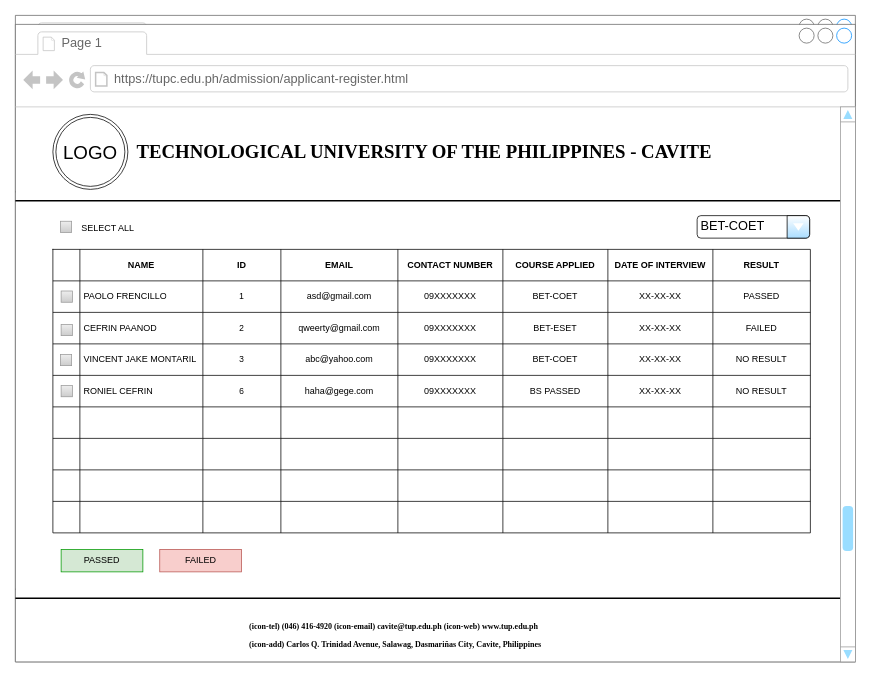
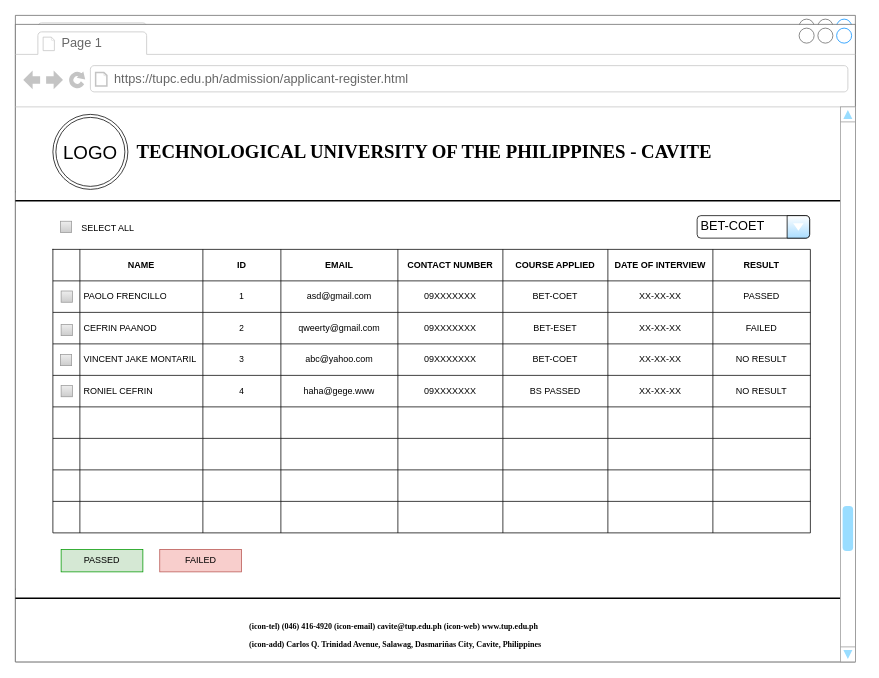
- <mxCell id="152" value="6" style="shape=partialRectangle;html=1;whiteSpace=wrap;connectable=0;fillColor=none;top=0;left=0;bottom=0;right=0;overflow=hidden;pointerEvents=1;" parent="149" vertex="1"><mxGeometry x="200" width="104" height="42" as="geometry"><mxRectangle width="104" height="42" as="alternateBounds" /></mxGeometry></mxCell>
+ <mxCell id="152" value="4" style="shape=partialRectangle;html=1;whiteSpace=wrap;connectable=0;fillColor=none;top=0;left=0;bottom=0;right=0;overflow=hidden;pointerEvents=1;" parent="149" vertex="1"><mxGeometry x="200" width="104" height="42" as="geometry"><mxRectangle width="104" height="42" as="alternateBounds" /></mxGeometry></mxCell>
- <mxCell id="153" value="haha@gege.com" style="shape=partialRectangle;html=1;whiteSpace=wrap;connectable=0;fillColor=none;top=0;left=0;bottom=0;right=0;overflow=hidden;pointerEvents=1;" parent="149" vertex="1"><mxGeometry x="304" width="156" height="42" as="geometry"><mxRectangle width="156" height="42" as="alternateBounds" /></mxGeometry></mxCell>
+ <mxCell id="153" value="haha@gege.www" style="shape=partialRectangle;html=1;whiteSpace=wrap;connectable=0;fillColor=none;top=0;left=0;bottom=0;right=0;overflow=hidden;pointerEvents=1;" parent="149" vertex="1"><mxGeometry x="304" width="156" height="42" as="geometry"><mxRectangle width="156" height="42" as="alternateBounds" /></mxGeometry></mxCell>
